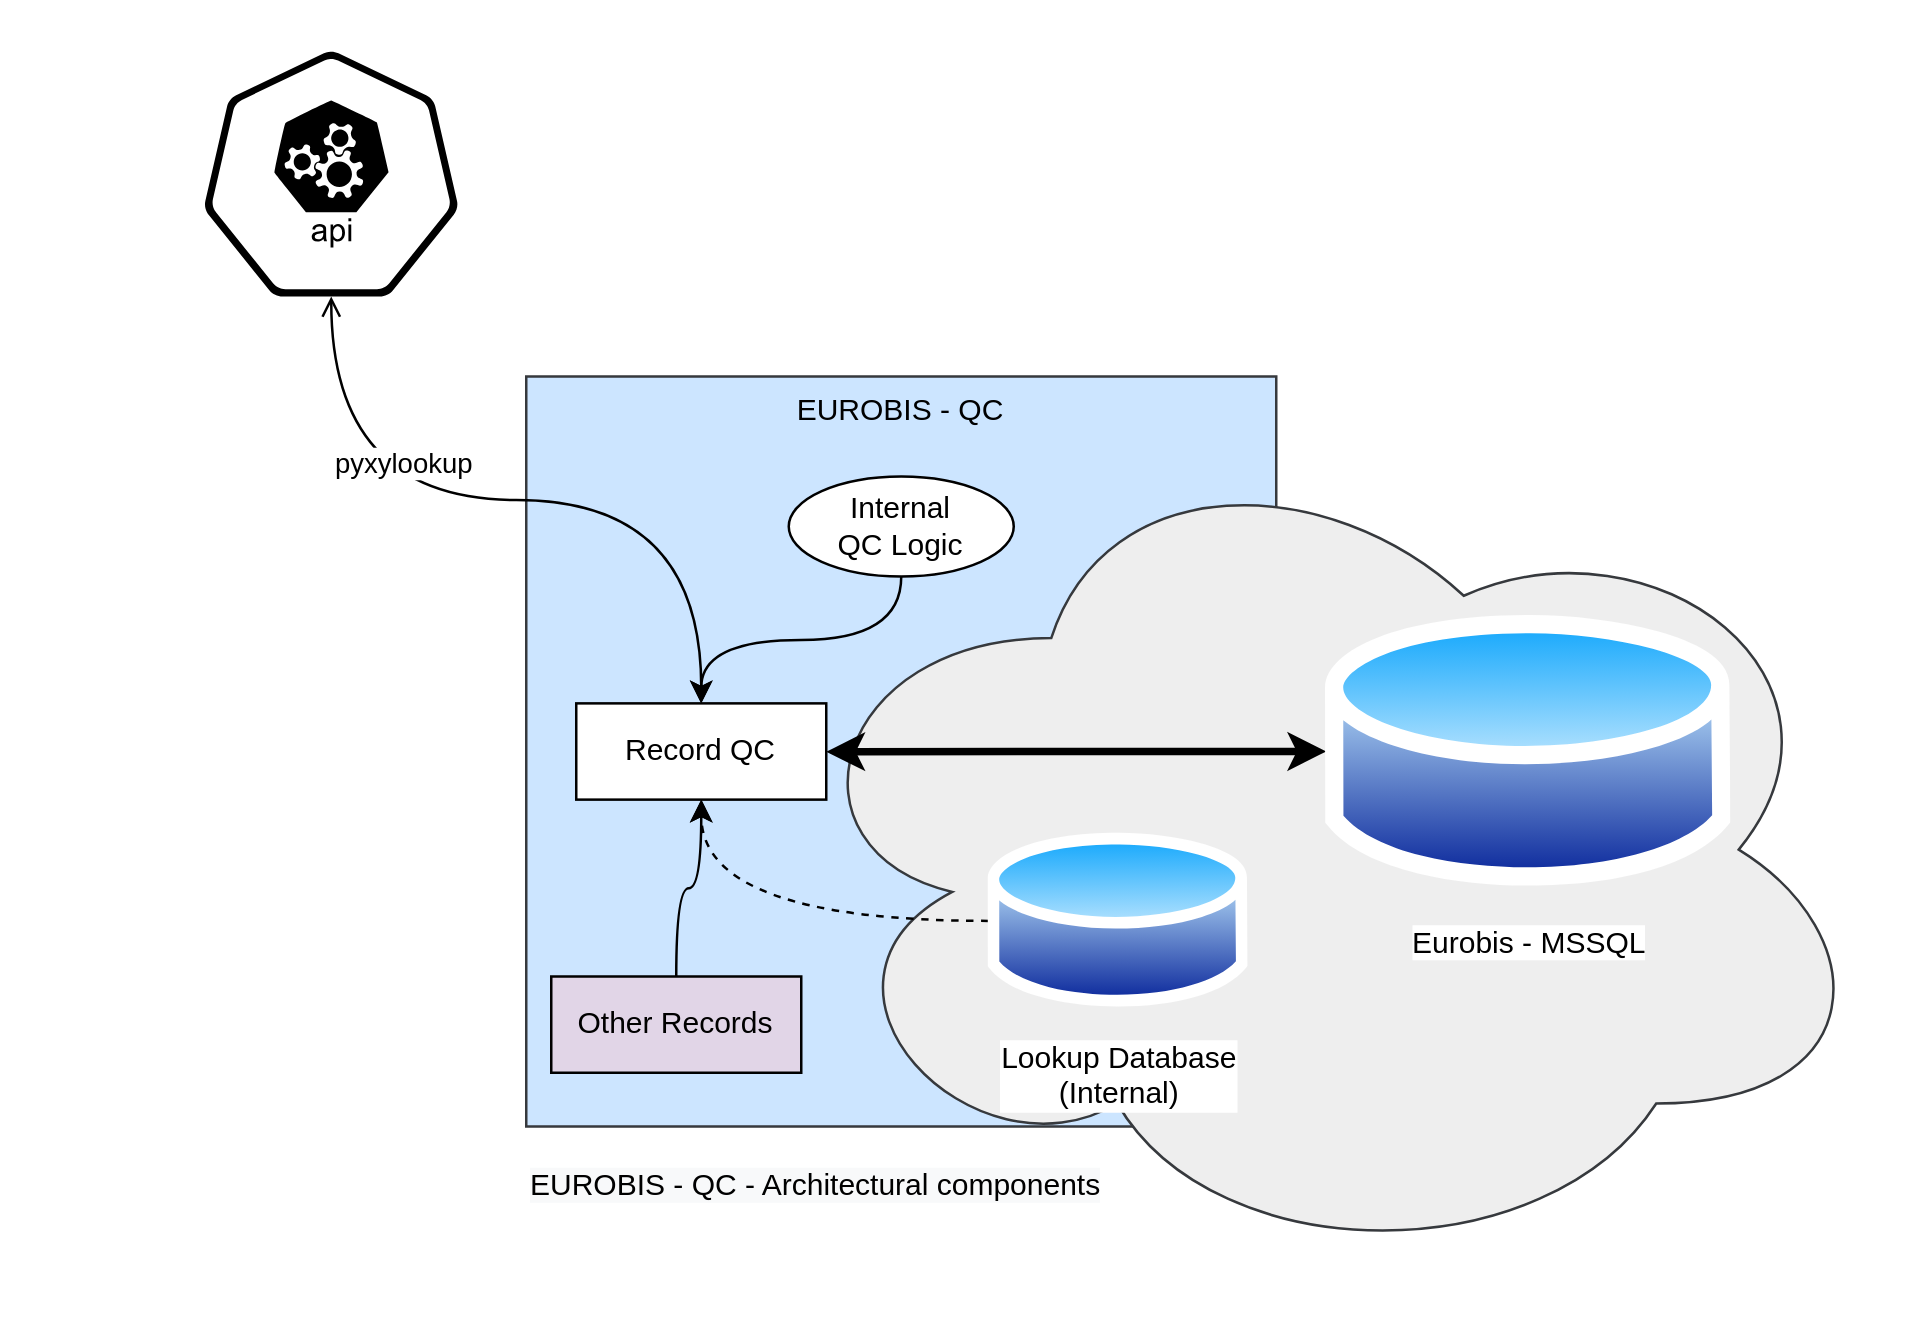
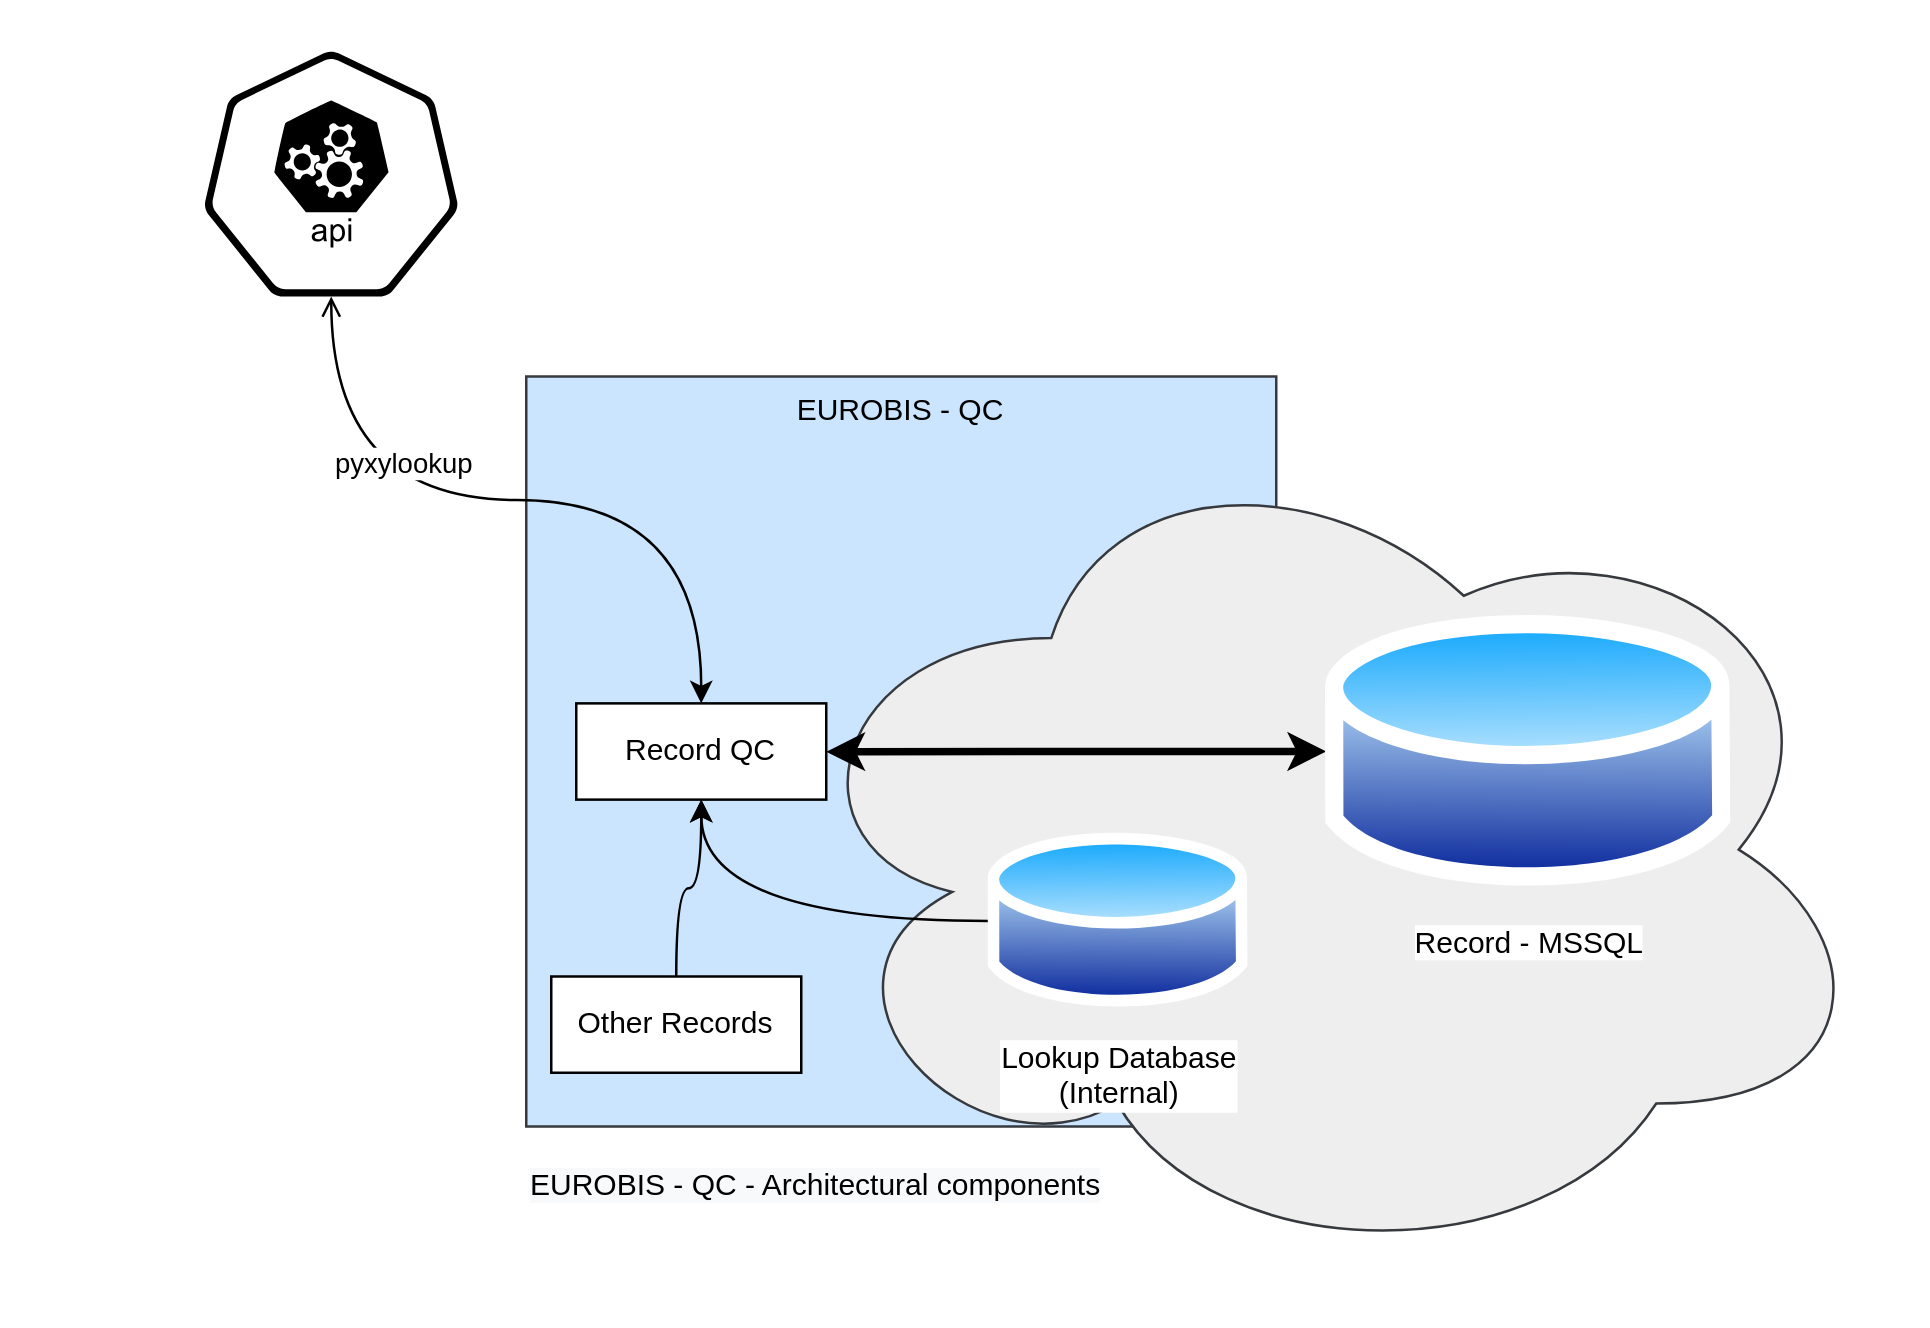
- <mxCell id="13" value="Internal&lt;br&gt;QC Logic" style="ellipse;whiteSpace=wrap;html=1;" vertex="1" parent="1"><mxGeometry x="315" y="190" width="90" height="40" as="geometry" /></mxCell>
- <mxCell id="12" style="edgeStyle=orthogonalEdgeStyle;curved=1;rounded=0;orthogonalLoop=1;jettySize=auto;html=1;entryX=0.5;entryY=0;entryDx=0;entryDy=0;startArrow=none;startFill=0;" edge="1" parent="1" source="13" target="11"><mxGeometry relative="1" as="geometry" /></mxCell>
- <mxCell id="6" style="edgeStyle=orthogonalEdgeStyle;curved=1;rounded=0;orthogonalLoop=1;jettySize=auto;html=1;exitX=0;exitY=0.5;exitDx=0;exitDy=0;entryX=0.5;entryY=1;entryDx=0;entryDy=0;startArrow=none;startFill=0;dashed=1;" edge="1" parent="1" source="7" target="11"><mxGeometry relative="1" as="geometry" /></mxCell>
+ <mxCell id="6" style="edgeStyle=orthogonalEdgeStyle;curved=1;rounded=0;orthogonalLoop=1;jettySize=auto;html=1;exitX=0;exitY=0.5;exitDx=0;exitDy=0;entryX=0.5;entryY=1;entryDx=0;entryDy=0;startArrow=none;startFill=0;" edge="1" parent="1" source="7" target="11"><mxGeometry relative="1" as="geometry" /></mxCell>
- <mxCell id="5" value="Eurobis - MSSQL" style="aspect=fixed;perimeter=ellipsePerimeter;html=1;align=center;shadow=0;dashed=0;spacingTop=3;image;image=img/lib/active_directory/database.svg;" vertex="1" parent="1"><mxGeometry x="530" y="240" width="162.16" height="120" as="geometry" /></mxCell>
+ <mxCell id="5" value="Record - MSSQL" style="aspect=fixed;perimeter=ellipsePerimeter;html=1;align=center;shadow=0;dashed=0;spacingTop=3;image;image=img/lib/active_directory/database.svg;" vertex="1" parent="1"><mxGeometry x="530" y="240" width="162.16" height="120" as="geometry" /></mxCell>
- <mxCell id="15" value="Other Records" style="rounded=0;whiteSpace=wrap;html=1;fillColor=#e1d5e7;" vertex="1" parent="1"><mxGeometry x="220" y="390" width="100" height="38.5" as="geometry" /></mxCell>
+ <mxCell id="15" value="Other Records" style="rounded=0;whiteSpace=wrap;html=1;" vertex="1" parent="1"><mxGeometry x="220" y="390" width="100" height="38.5" as="geometry" /></mxCell>
